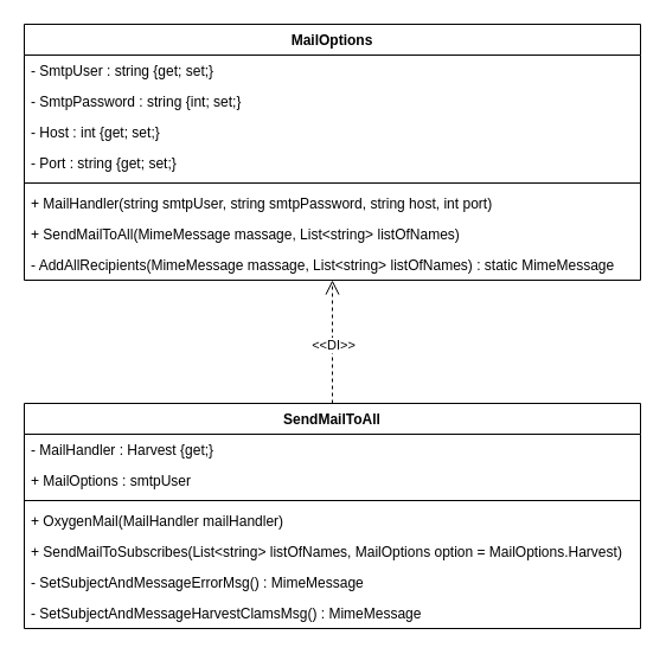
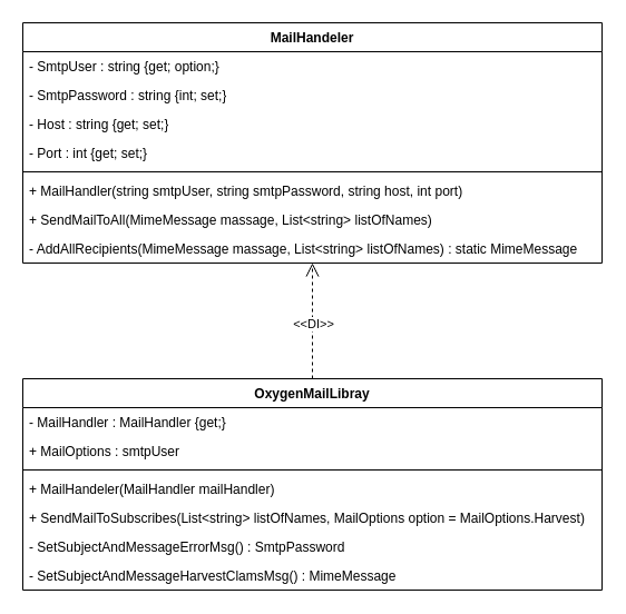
- <mxCell id="2" value="MailOptions" style="swimlane;fontStyle=1;align=center;verticalAlign=top;childLayout=stackLayout;horizontal=1;startSize=26;horizontalStack=0;resizeParent=1;resizeParentMax=0;resizeLast=0;collapsible=1;marginBottom=0;whiteSpace=wrap;html=1;strokeWidth=1;" parent="1" vertex="1"><mxGeometry x="20" y="20" width="520" height="216" as="geometry" /></mxCell>
+ <mxCell id="2" value="MailHandeler" style="swimlane;fontStyle=1;align=center;verticalAlign=top;childLayout=stackLayout;horizontal=1;startSize=26;horizontalStack=0;resizeParent=1;resizeParentMax=0;resizeLast=0;collapsible=1;marginBottom=0;whiteSpace=wrap;html=1;strokeWidth=1;" parent="1" vertex="1"><mxGeometry x="20" y="20" width="520" height="216" as="geometry" /></mxCell>
- <mxCell id="3" value="- SmtpUser : string {get; set;}" style="text;strokeColor=none;fillColor=none;align=left;verticalAlign=top;spacingLeft=4;spacingRight=4;overflow=hidden;rotatable=0;points=[[0,0.5],[1,0.5]];portConstraint=eastwest;whiteSpace=wrap;html=1;" parent="2" vertex="1"><mxGeometry y="26" width="520" height="26" as="geometry" /></mxCell>
+ <mxCell id="3" value="- SmtpUser : string {get; option;}" style="text;strokeColor=none;fillColor=none;align=left;verticalAlign=top;spacingLeft=4;spacingRight=4;overflow=hidden;rotatable=0;points=[[0,0.5],[1,0.5]];portConstraint=eastwest;whiteSpace=wrap;html=1;" parent="2" vertex="1"><mxGeometry y="26" width="520" height="26" as="geometry" /></mxCell>
- <mxCell id="5" value="- Host : int {get; set;}" style="text;strokeColor=none;fillColor=none;align=left;verticalAlign=top;spacingLeft=4;spacingRight=4;overflow=hidden;rotatable=0;points=[[0,0.5],[1,0.5]];portConstraint=eastwest;whiteSpace=wrap;html=1;" parent="2" vertex="1"><mxGeometry y="78" width="520" height="26" as="geometry" /></mxCell>
+ <mxCell id="5" value="- Host : string {get; set;}" style="text;strokeColor=none;fillColor=none;align=left;verticalAlign=top;spacingLeft=4;spacingRight=4;overflow=hidden;rotatable=0;points=[[0,0.5],[1,0.5]];portConstraint=eastwest;whiteSpace=wrap;html=1;" parent="2" vertex="1"><mxGeometry y="78" width="520" height="26" as="geometry" /></mxCell>
- <mxCell id="6" value="- Port : string {get; set;}" style="text;strokeColor=none;fillColor=none;align=left;verticalAlign=top;spacingLeft=4;spacingRight=4;overflow=hidden;rotatable=0;points=[[0,0.5],[1,0.5]];portConstraint=eastwest;whiteSpace=wrap;html=1;" parent="2" vertex="1"><mxGeometry y="104" width="520" height="26" as="geometry" /></mxCell>
+ <mxCell id="6" value="- Port : int {get; set;}" style="text;strokeColor=none;fillColor=none;align=left;verticalAlign=top;spacingLeft=4;spacingRight=4;overflow=hidden;rotatable=0;points=[[0,0.5],[1,0.5]];portConstraint=eastwest;whiteSpace=wrap;html=1;" parent="2" vertex="1"><mxGeometry y="104" width="520" height="26" as="geometry" /></mxCell>
- <mxCell id="13" value="SendMailToAll" style="swimlane;fontStyle=1;align=center;verticalAlign=top;childLayout=stackLayout;horizontal=1;startSize=26;horizontalStack=0;resizeParent=1;resizeParentMax=0;resizeLast=0;collapsible=1;marginBottom=0;whiteSpace=wrap;html=1;" parent="1" vertex="1"><mxGeometry x="20" y="340" width="520" height="190" as="geometry" /></mxCell>
+ <mxCell id="13" value="OxygenMailLibray" style="swimlane;fontStyle=1;align=center;verticalAlign=top;childLayout=stackLayout;horizontal=1;startSize=26;horizontalStack=0;resizeParent=1;resizeParentMax=0;resizeLast=0;collapsible=1;marginBottom=0;whiteSpace=wrap;html=1;" parent="1" vertex="1"><mxGeometry x="20" y="340" width="520" height="190" as="geometry" /></mxCell>
- <mxCell id="14" value="- MailHandler : Harvest {get;}" style="text;strokeColor=none;fillColor=none;align=left;verticalAlign=top;spacingLeft=4;spacingRight=4;overflow=hidden;rotatable=0;points=[[0,0.5],[1,0.5]];portConstraint=eastwest;whiteSpace=wrap;html=1;" parent="13" vertex="1"><mxGeometry y="26" width="520" height="26" as="geometry" /></mxCell>
+ <mxCell id="14" value="- MailHandler : MailHandler {get;}" style="text;strokeColor=none;fillColor=none;align=left;verticalAlign=top;spacingLeft=4;spacingRight=4;overflow=hidden;rotatable=0;points=[[0,0.5],[1,0.5]];portConstraint=eastwest;whiteSpace=wrap;html=1;" parent="13" vertex="1"><mxGeometry y="26" width="520" height="26" as="geometry" /></mxCell>
- <mxCell id="17" value="+ OxygenMail(MailHandler mailHandler)" style="text;strokeColor=none;fillColor=none;align=left;verticalAlign=top;spacingLeft=4;spacingRight=4;overflow=hidden;rotatable=0;points=[[0,0.5],[1,0.5]];portConstraint=eastwest;whiteSpace=wrap;html=1;" parent="13" vertex="1"><mxGeometry y="86" width="520" height="26" as="geometry" /></mxCell>
+ <mxCell id="17" value="+ MailHandeler(MailHandler mailHandler)" style="text;strokeColor=none;fillColor=none;align=left;verticalAlign=top;spacingLeft=4;spacingRight=4;overflow=hidden;rotatable=0;points=[[0,0.5],[1,0.5]];portConstraint=eastwest;whiteSpace=wrap;html=1;" parent="13" vertex="1"><mxGeometry y="86" width="520" height="26" as="geometry" /></mxCell>
- <mxCell id="19" value="-&amp;nbsp;SetSubjectAndMessageErrorMsg() : MimeMessage" style="text;strokeColor=none;fillColor=none;align=left;verticalAlign=top;spacingLeft=4;spacingRight=4;overflow=hidden;rotatable=0;points=[[0,0.5],[1,0.5]];portConstraint=eastwest;whiteSpace=wrap;html=1;" parent="13" vertex="1"><mxGeometry y="138" width="520" height="26" as="geometry" /></mxCell>
+ <mxCell id="19" value="-&amp;nbsp;SetSubjectAndMessageErrorMsg() : SmtpPassword" style="text;strokeColor=none;fillColor=none;align=left;verticalAlign=top;spacingLeft=4;spacingRight=4;overflow=hidden;rotatable=0;points=[[0,0.5],[1,0.5]];portConstraint=eastwest;whiteSpace=wrap;html=1;" parent="13" vertex="1"><mxGeometry y="138" width="520" height="26" as="geometry" /></mxCell>
